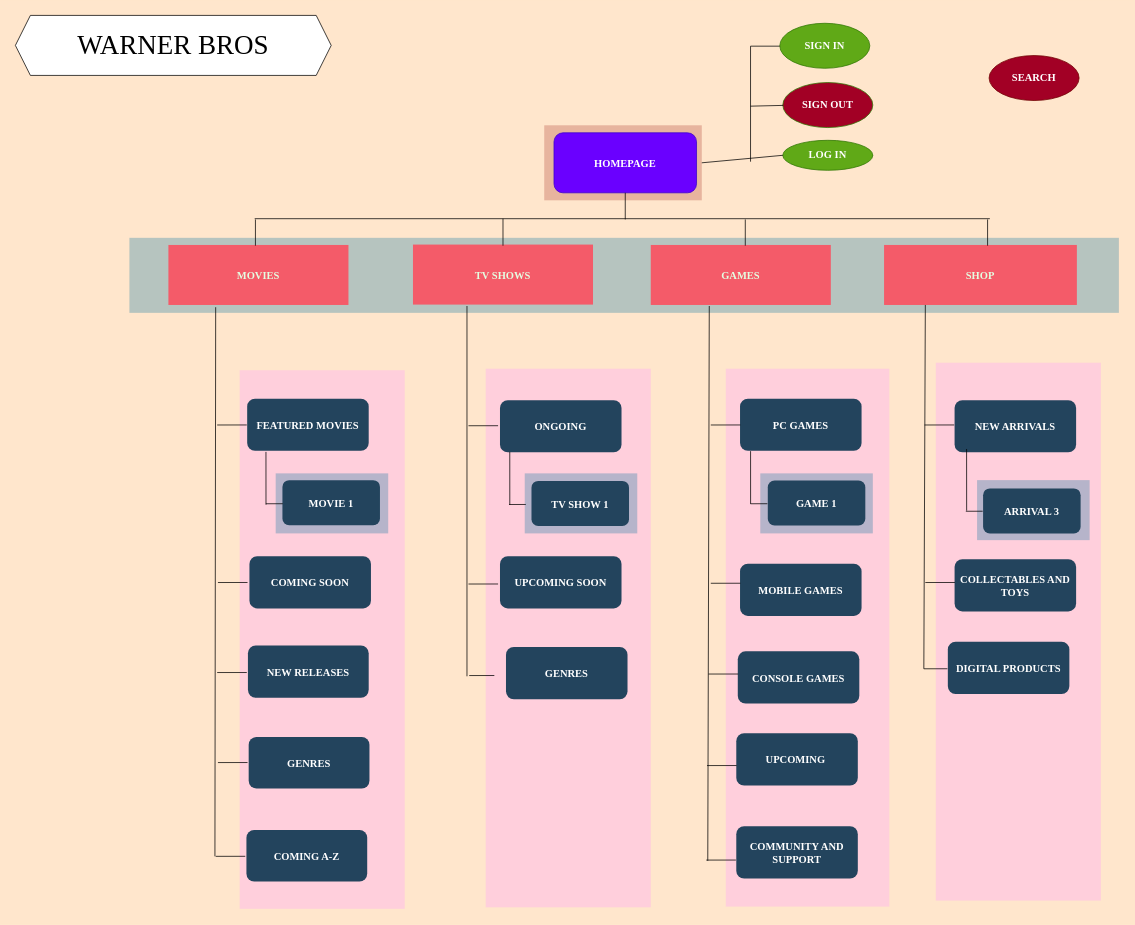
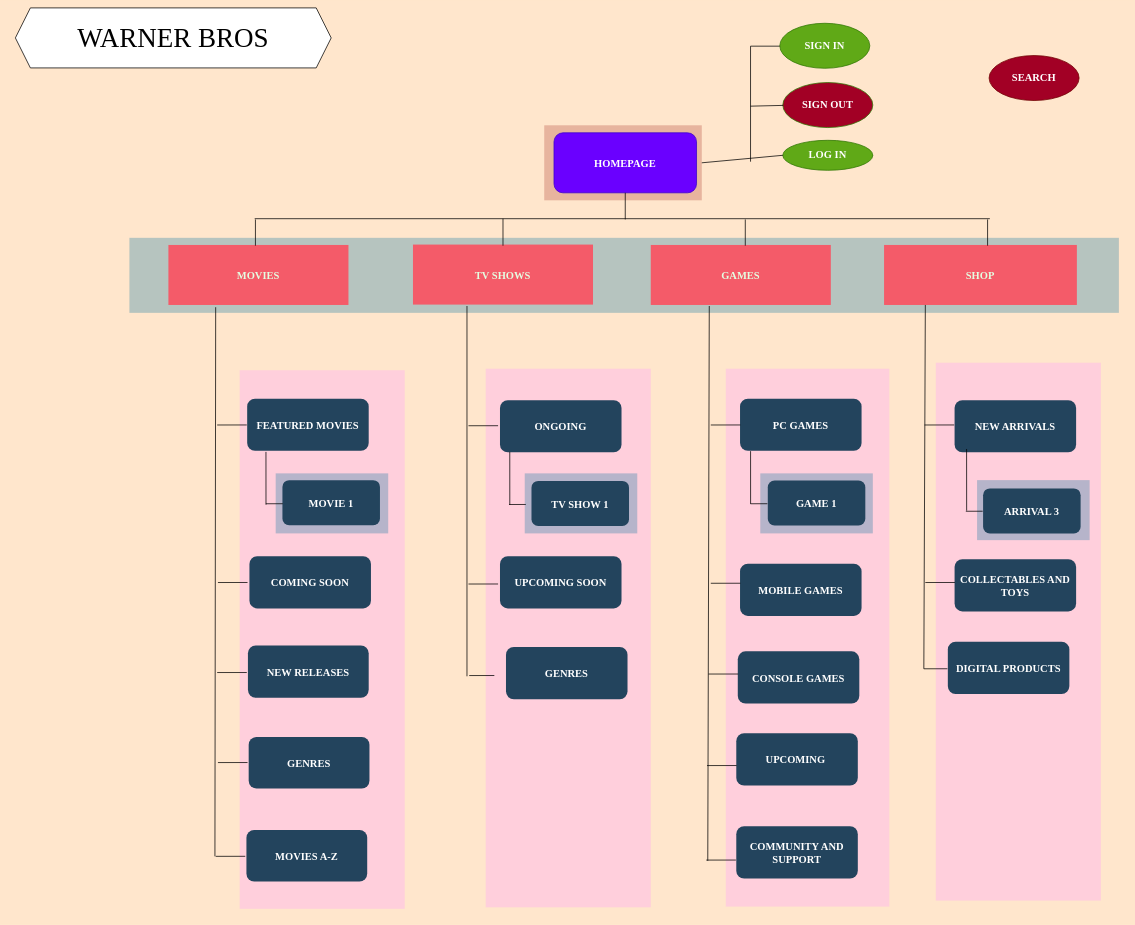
- <mxCell id="76" value="&lt;font face=&quot;Comic Sans MS&quot; style=&quot;font-size: 36px;&quot;&gt;WARNER BROS&lt;/font&gt;" style="shape=hexagon;perimeter=hexagonPerimeter2;whiteSpace=wrap;html=1;fixedSize=1;fontSize=24;" parent="1" vertex="1"><mxGeometry x="20" y="20" width="421" height="80" as="geometry" /></mxCell>
+ <mxCell id="76" value="&lt;font face=&quot;Comic Sans MS&quot; style=&quot;font-size: 36px;&quot;&gt;WARNER BROS&lt;/font&gt;" style="shape=hexagon;perimeter=hexagonPerimeter2;whiteSpace=wrap;html=1;fixedSize=1;fontSize=24;" parent="1" vertex="1"><mxGeometry x="20" y="10" width="421" height="80" as="geometry" /></mxCell>
- <mxCell id="61" value="COMING A-Z" style="rounded=1;fillColor=#23445D;gradientColor=none;strokeColor=none;fontColor=#FFFFFF;fontStyle=1;fontFamily=Tahoma;fontSize=14" parent="1" vertex="1"><mxGeometry x="328" y="1106" width="161" height="68.5" as="geometry" /></mxCell>
+ <mxCell id="61" value="MOVIES A-Z" style="rounded=1;fillColor=#23445D;gradientColor=none;strokeColor=none;fontColor=#FFFFFF;fontStyle=1;fontFamily=Tahoma;fontSize=14" parent="1" vertex="1"><mxGeometry x="328" y="1106" width="161" height="68.5" as="geometry" /></mxCell>
